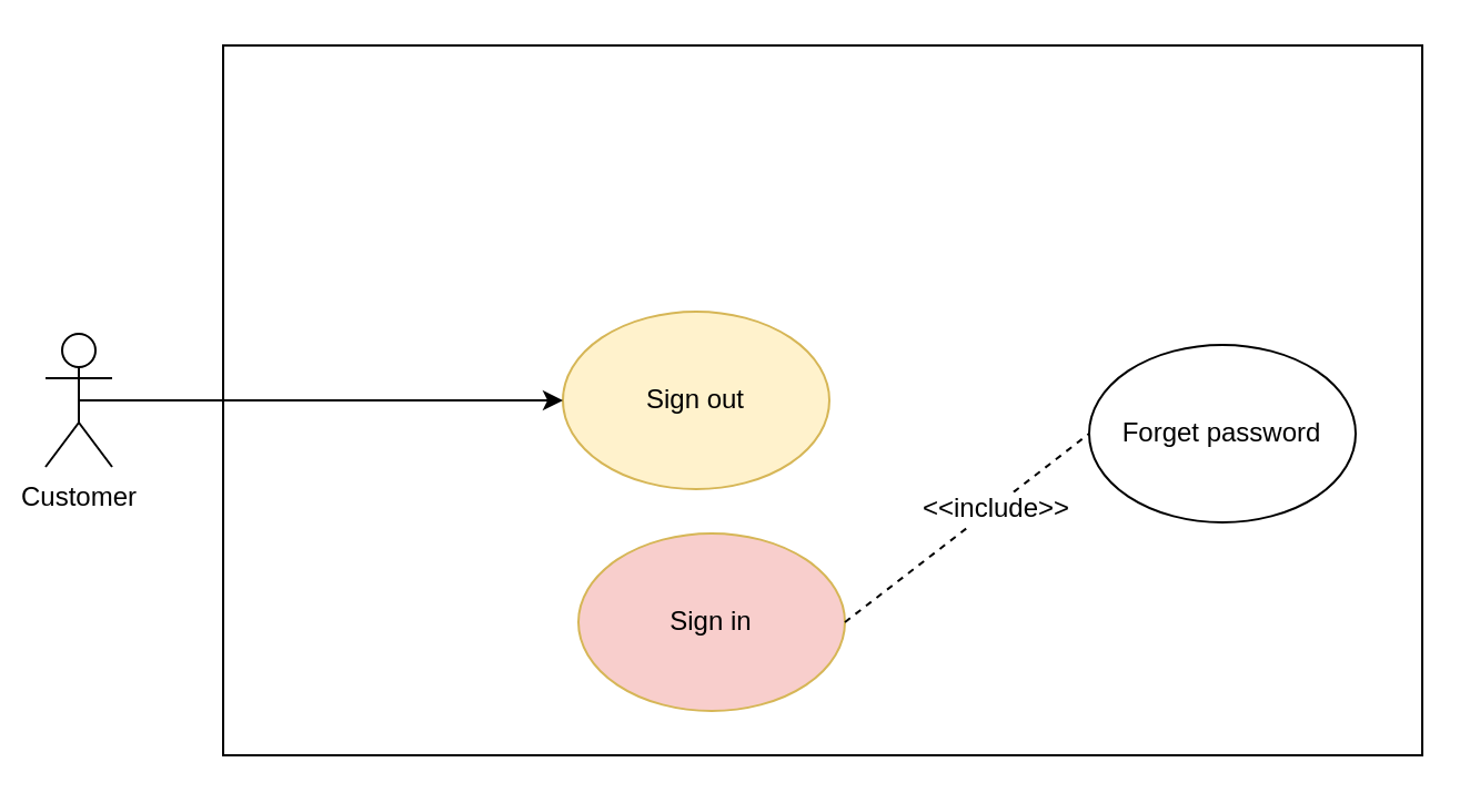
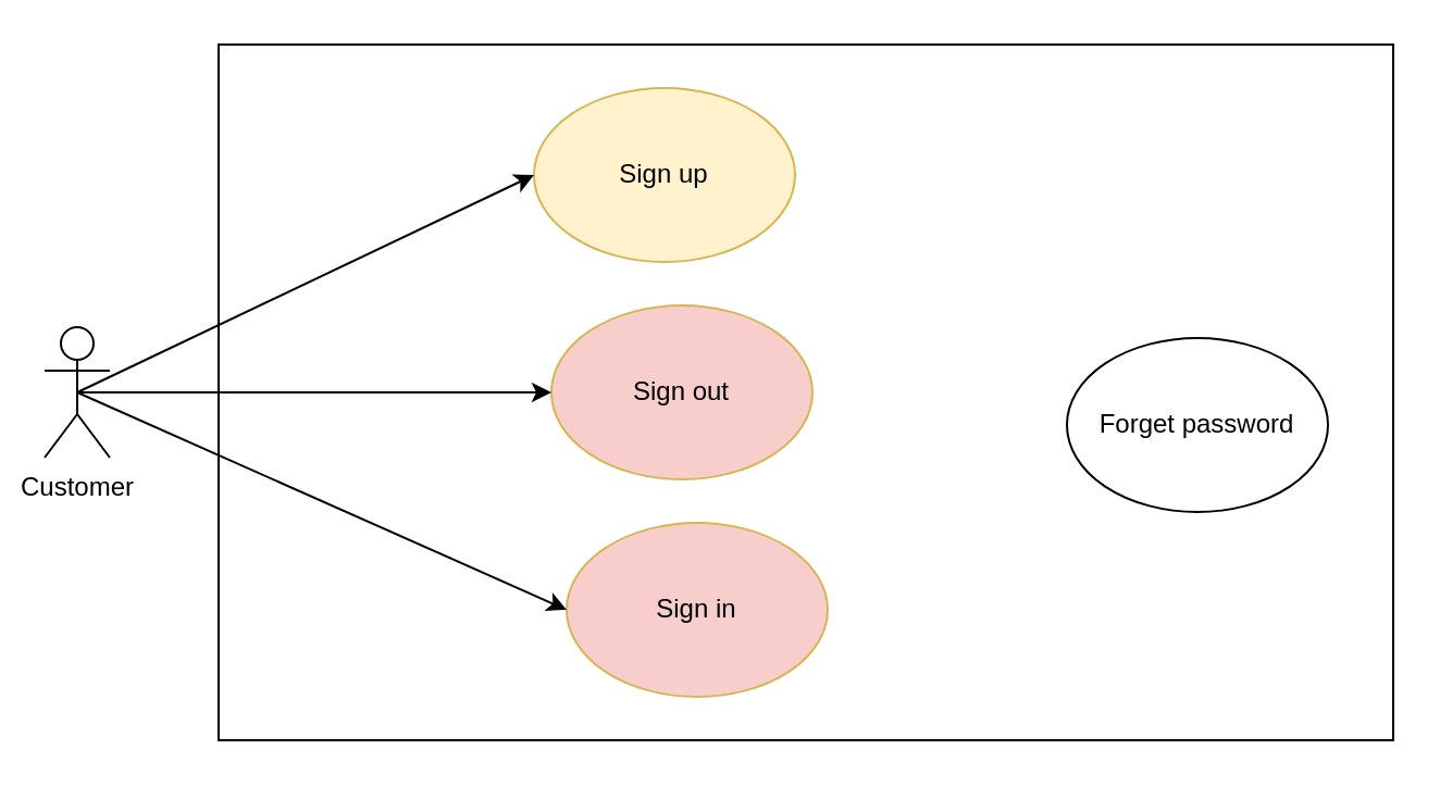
+ <mxCell id="4" value="Sign up" style="ellipse;whiteSpace=wrap;html=1;fillColor=#fff2cc;strokeColor=#D6B656;gradientColor=none;" parent="1" vertex="1"><mxGeometry x="245" y="40" width="120" height="80" as="geometry" /></mxCell>
+ <mxCell id="10" value="" style="endArrow=classic;html=1;exitX=0.5;exitY=0.5;exitDx=0;exitDy=0;exitPerimeter=0;entryX=0;entryY=0.5;entryDx=0;entryDy=0;" parent="1" source="3" target="4" edge="1"><mxGeometry width="50" height="50" relative="1" as="geometry"><mxPoint x="0" y="300" as="sourcePoint" /><mxPoint x="50" y="250" as="targetPoint" /></mxGeometry></mxCell>
- <mxCell id="5" value="Sign out" style="ellipse;whiteSpace=wrap;html=1;fillColor=#fff2cc;strokeColor=#d6b656;" parent="1" vertex="1"><mxGeometry x="253" y="140" width="120" height="80" as="geometry" /></mxCell>
+ <mxCell id="5" value="Sign out" style="ellipse;whiteSpace=wrap;html=1;fillColor=#f8cecc;strokeColor=#d6b656;" parent="1" vertex="1"><mxGeometry x="253" y="140" width="120" height="80" as="geometry" /></mxCell>
+ <mxCell id="12" value="" style="endArrow=classic;html=1;exitX=0.5;exitY=0.5;exitDx=0;exitDy=0;exitPerimeter=0;entryX=0;entryY=0.5;entryDx=0;entryDy=0;" parent="1" source="3" target="6" edge="1"><mxGeometry width="50" height="50" relative="1" as="geometry"><mxPoint x="-30" y="370" as="sourcePoint" /><mxPoint x="20" y="320" as="targetPoint" /></mxGeometry></mxCell>
- <mxCell id="7" value="" style="endArrow=none;dashed=1;html=1;exitX=1;exitY=0.5;exitDx=0;exitDy=0;entryX=0;entryY=0.5;entryDx=0;entryDy=0;" parent="1" source="6" target="9" edge="1"><mxGeometry width="50" height="50" relative="1" as="geometry"><mxPoint x="470" y="409" as="sourcePoint" /><mxPoint x="520" y="359" as="targetPoint" /></mxGeometry></mxCell>
- <mxCell id="8" value="&amp;lt;&amp;lt;include&amp;gt;&amp;gt;" style="text;html=1;resizable=0;points=[];align=center;verticalAlign=middle;labelBackgroundColor=#ffffff;" parent="7" vertex="1" connectable="0"><mxGeometry x="0.222" y="-1" relative="1" as="geometry"><mxPoint as="offset" /></mxGeometry></mxCell>
